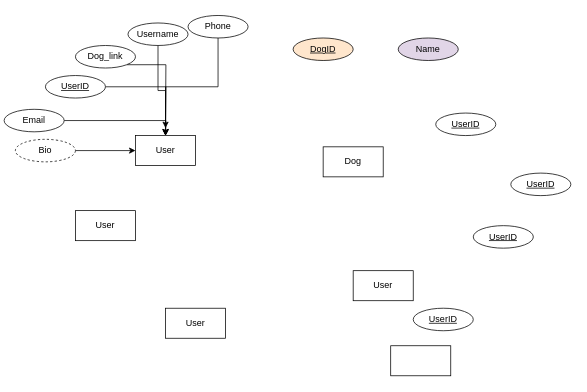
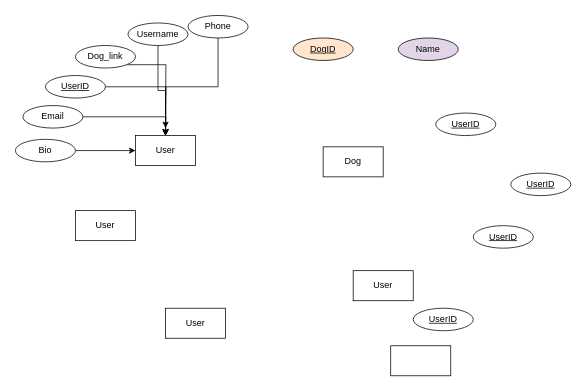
- <mxCell id="18" value="Email" style="ellipse;whiteSpace=wrap;html=1;" vertex="1" parent="1"><mxGeometry x="5" y="145" width="80" height="30" as="geometry" /></mxCell>
+ <mxCell id="18" value="Email" style="ellipse;whiteSpace=wrap;html=1;" vertex="1" parent="1"><mxGeometry x="30" y="140" width="80" height="30" as="geometry" /></mxCell>
- <mxCell id="22" value="Bio" style="ellipse;whiteSpace=wrap;html=1;dashed=1;" vertex="1" parent="1"><mxGeometry x="20" y="185" width="80" height="30" as="geometry" /></mxCell>
+ <mxCell id="22" value="Bio" style="ellipse;whiteSpace=wrap;html=1;" vertex="1" parent="1"><mxGeometry x="20" y="185" width="80" height="30" as="geometry" /></mxCell>
